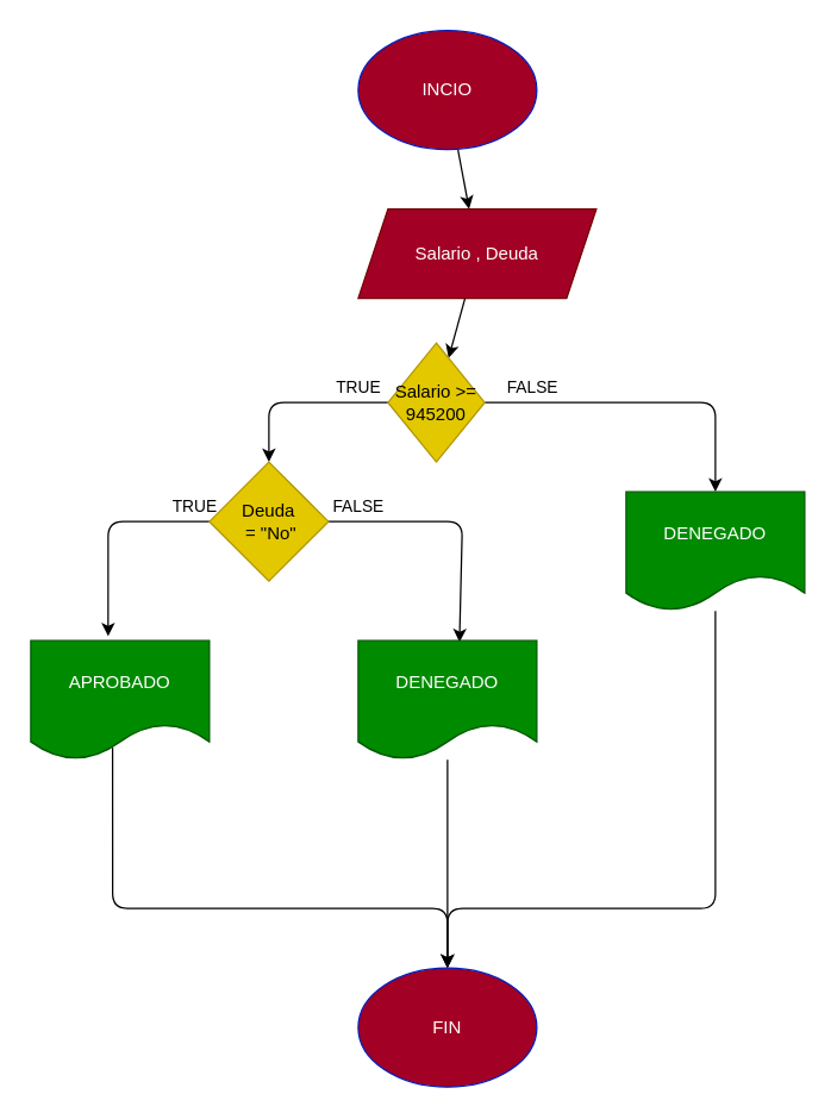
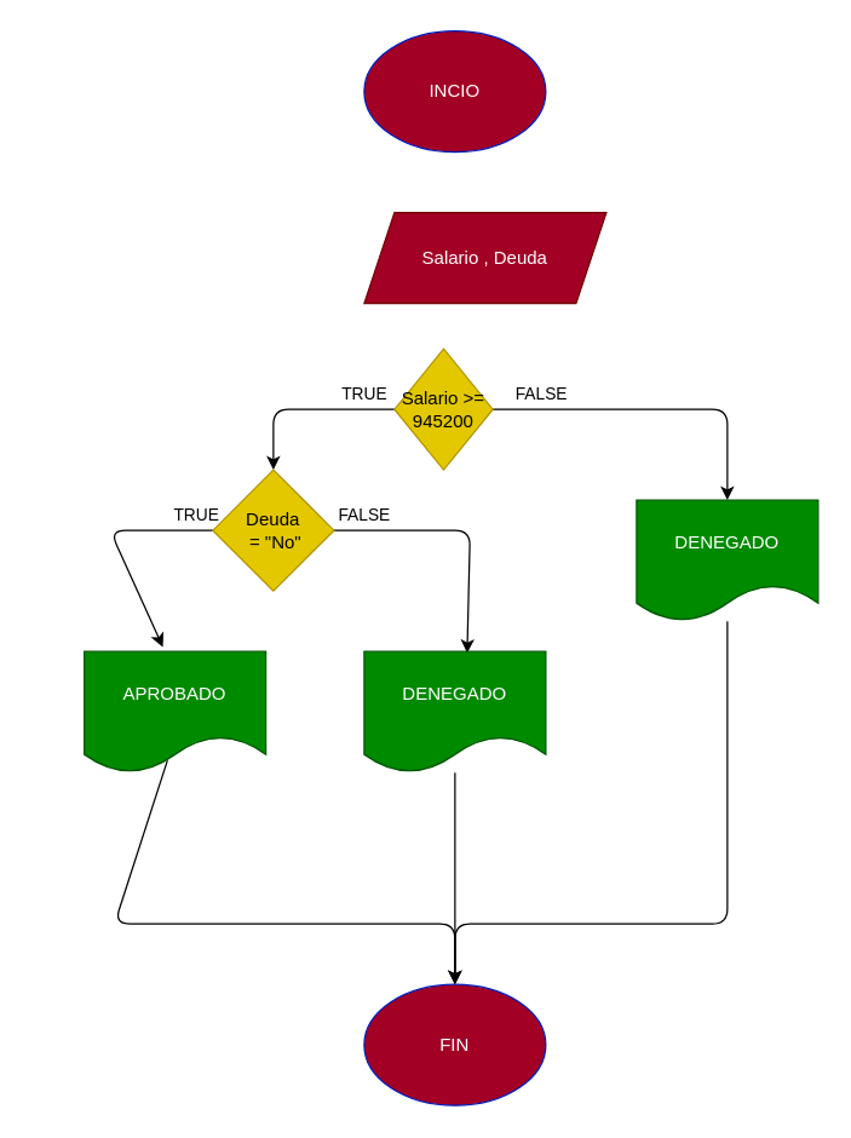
- <mxCell id="2" value="" style="edgeStyle=none;html=1;" edge="1" parent="1" source="3" target="5"><mxGeometry relative="1" as="geometry" /></mxCell>
- <mxCell id="4" value="" style="edgeStyle=none;html=1;" edge="1" parent="1" source="5" target="8"><mxGeometry relative="1" as="geometry" /></mxCell>
- <mxCell id="18" value="APROBADO" style="shape=document;whiteSpace=wrap;html=1;boundedLbl=1;fillColor=#008a00;fontColor=#ffffff;strokeColor=#005700;" vertex="1" parent="1"><mxGeometry x="20" y="430" width="120" height="80" as="geometry" /></mxCell>
+ <mxCell id="18" value="APROBADO" style="shape=document;whiteSpace=wrap;html=1;boundedLbl=1;fillColor=#008a00;fontColor=#ffffff;strokeColor=#005700;" vertex="1" parent="1"><mxGeometry x="55" y="430" width="120" height="80" as="geometry" /></mxCell>
